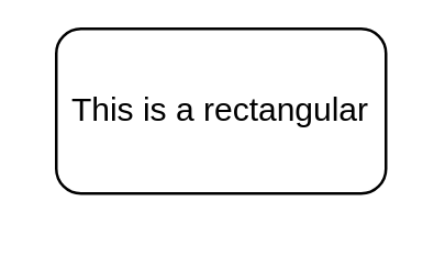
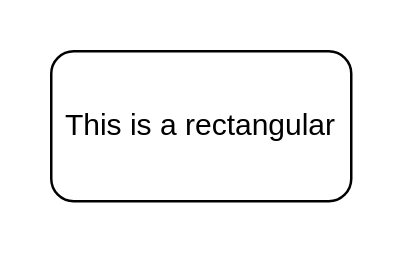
- <mxCell id="2" value="This is a rectangular" style="rounded=1;whiteSpace=wrap;html=1;" vertex="1" parent="1"><mxGeometry x="20" y="10" width="120" height="60" as="geometry" /></mxCell>
+ <mxCell id="2" value="This is a rectangular" style="rounded=1;whiteSpace=wrap;html=1;" vertex="1" parent="1"><mxGeometry x="20" y="20" width="120" height="60" as="geometry" /></mxCell>
